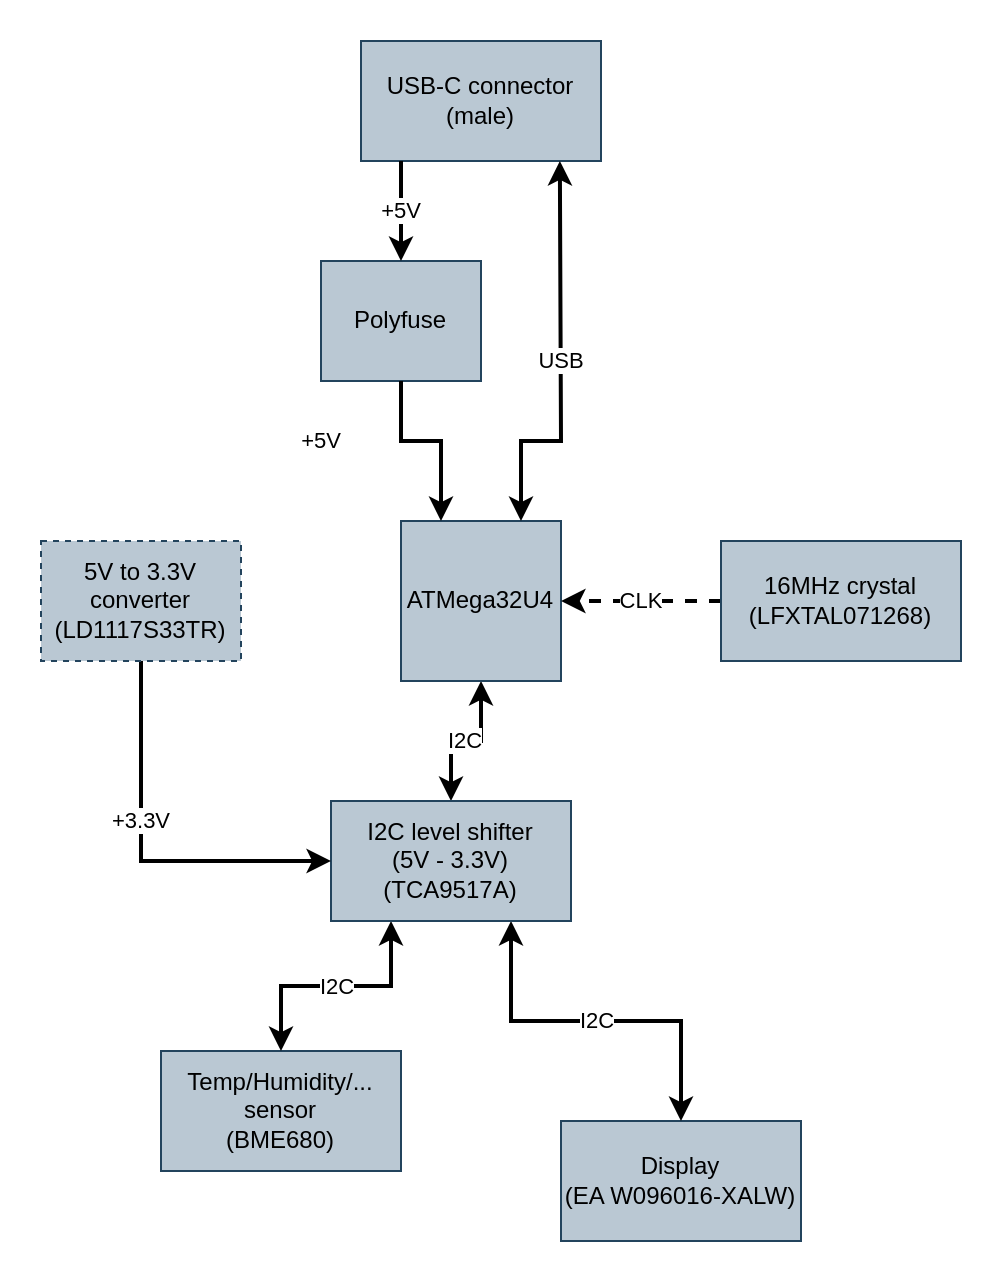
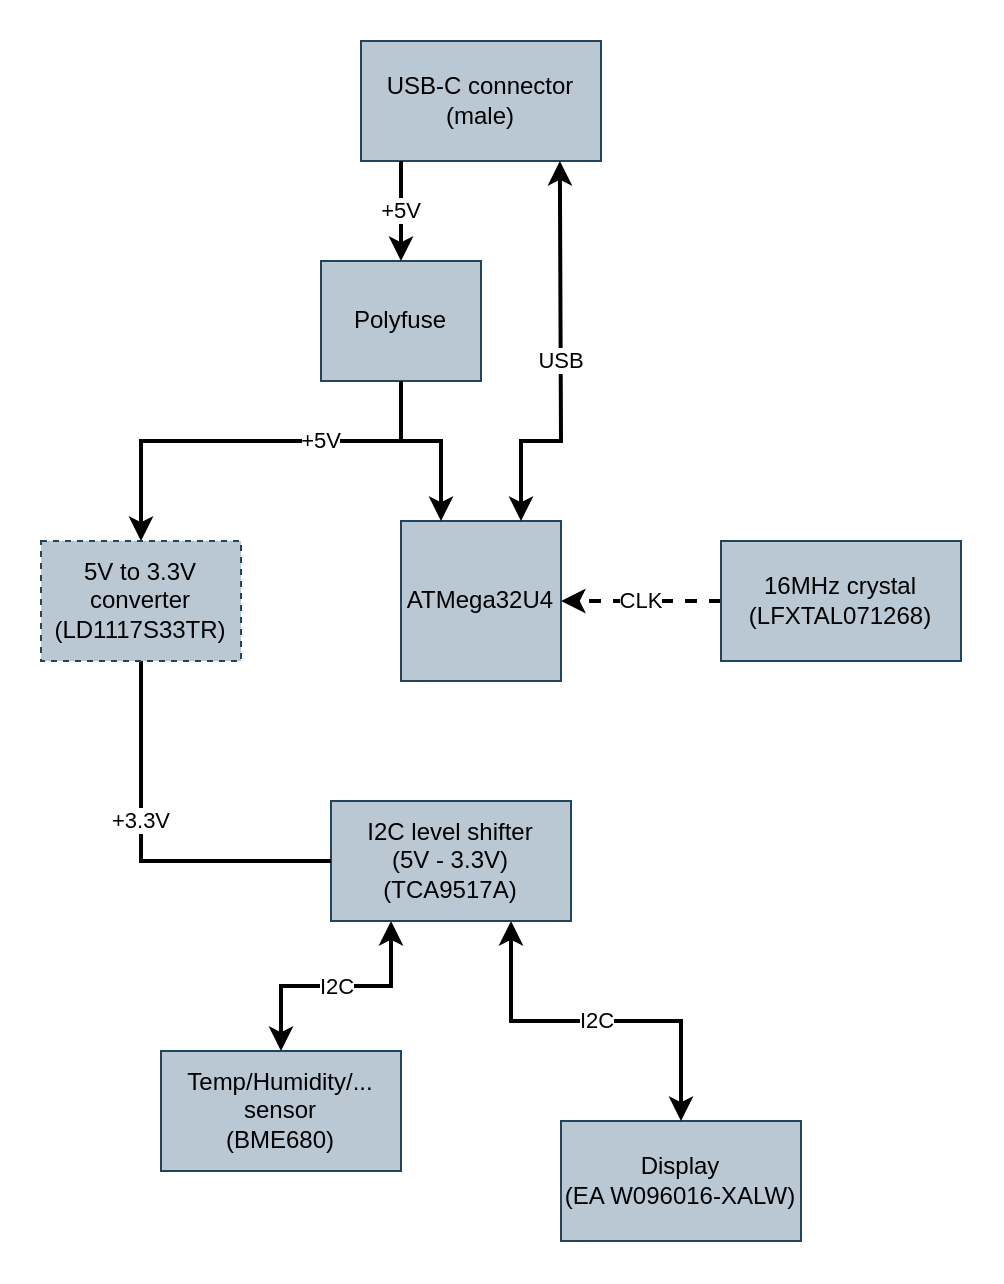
+ <mxCell id="5" style="edgeStyle=orthogonalEdgeStyle;rounded=0;orthogonalLoop=1;jettySize=auto;html=1;exitX=0.5;exitY=1;exitDx=0;exitDy=0;strokeWidth=2;entryX=0.5;entryY=0;entryDx=0;entryDy=0;" edge="1" parent="1" source="6" target="18"><mxGeometry relative="1" as="geometry"><mxPoint x="70" y="250" as="targetPoint" /><Array as="points"><mxPoint x="200" y="220" /><mxPoint x="70" y="220" /></Array></mxGeometry></mxCell>
- <mxCell id="2" value="I2C" style="edgeStyle=orthogonalEdgeStyle;rounded=0;orthogonalLoop=1;jettySize=auto;html=1;startArrow=classic;startFill=1;endArrow=classic;endFill=1;strokeWidth=2;" parent="1" source="3" target="16" edge="1"><mxGeometry relative="1" as="geometry" /></mxCell>
- <mxCell id="17" value="+3.3V" style="edgeStyle=orthogonalEdgeStyle;rounded=0;orthogonalLoop=1;jettySize=auto;html=1;entryX=0;entryY=0.5;entryDx=0;entryDy=0;strokeWidth=2;exitX=0.5;exitY=1;exitDx=0;exitDy=0;" edge="1" parent="1" source="18" target="16"><mxGeometry x="-0.182" relative="1" as="geometry"><mxPoint x="60" y="360" as="sourcePoint" /><mxPoint as="offset" /></mxGeometry></mxCell>
+ <mxCell id="17" value="+3.3V" style="edgeStyle=orthogonalEdgeStyle;rounded=0;orthogonalLoop=1;jettySize=auto;html=1;entryX=0;entryY=0.5;entryDx=0;entryDy=0;strokeWidth=2;exitX=0.5;exitY=1;exitDx=0;exitDy=0;endArrow=none;" edge="1" parent="1" source="18" target="16"><mxGeometry x="-0.182" relative="1" as="geometry"><mxPoint x="60" y="360" as="sourcePoint" /><mxPoint as="offset" /></mxGeometry></mxCell>
